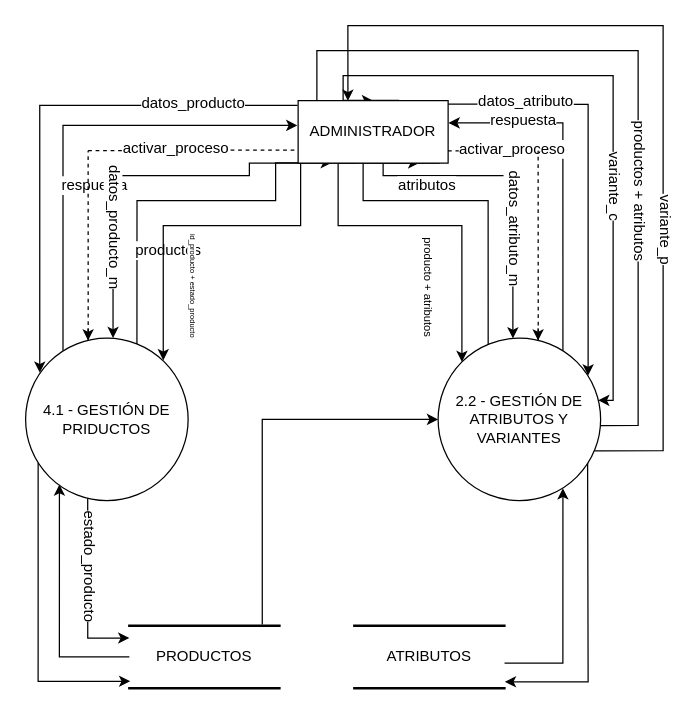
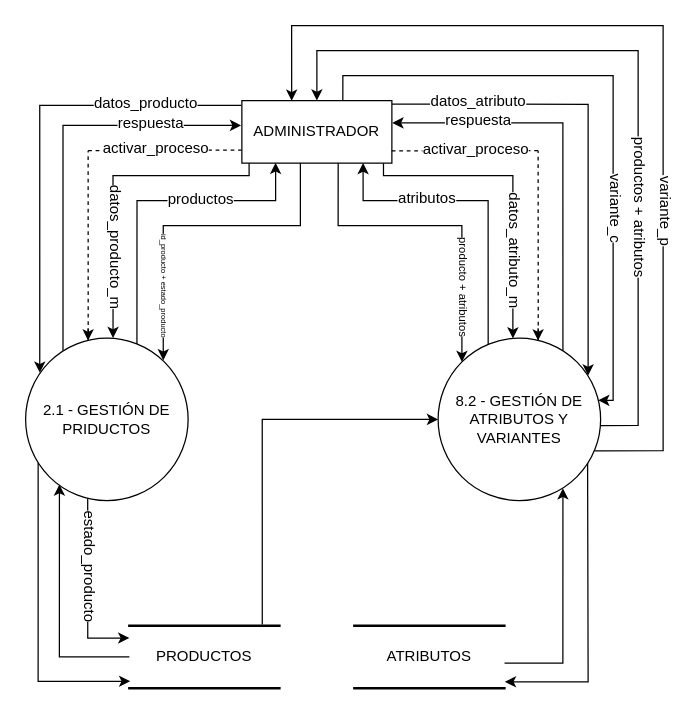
- <mxCell id="35" value="ADMINISTRADOR" style="rounded=0;whiteSpace=wrap;html=1;" parent="1" vertex="1"><mxGeometry x="238" y="80" width="120" height="50" as="geometry" /></mxCell>
+ <mxCell id="35" value="ADMINISTRADOR" style="rounded=0;whiteSpace=wrap;html=1;" parent="1" vertex="1"><mxGeometry x="193" y="80" width="120" height="50" as="geometry" /></mxCell>
- <mxCell id="7" value="4.1 - GESTIÓN DE PRIDUCTOS" style="ellipse;whiteSpace=wrap;html=1;aspect=fixed;" parent="1" vertex="1"><mxGeometry x="20" y="270" width="130" height="130" as="geometry" /></mxCell>
+ <mxCell id="7" value="2.1 - GESTIÓN DE PRIDUCTOS" style="ellipse;whiteSpace=wrap;html=1;aspect=fixed;" parent="1" vertex="1"><mxGeometry x="20" y="270" width="130" height="130" as="geometry" /></mxCell>
- <mxCell id="18" value="2.2 - GESTIÓN DE ATRIBUTOS Y VARIANTES" style="ellipse;whiteSpace=wrap;html=1;aspect=fixed;" parent="1" vertex="1"><mxGeometry x="350" y="270" width="130" height="130" as="geometry" /></mxCell>
+ <mxCell id="18" value="8.2 - GESTIÓN DE ATRIBUTOS Y VARIANTES" style="ellipse;whiteSpace=wrap;html=1;aspect=fixed;" parent="1" vertex="1"><mxGeometry x="350" y="270" width="130" height="130" as="geometry" /></mxCell>
